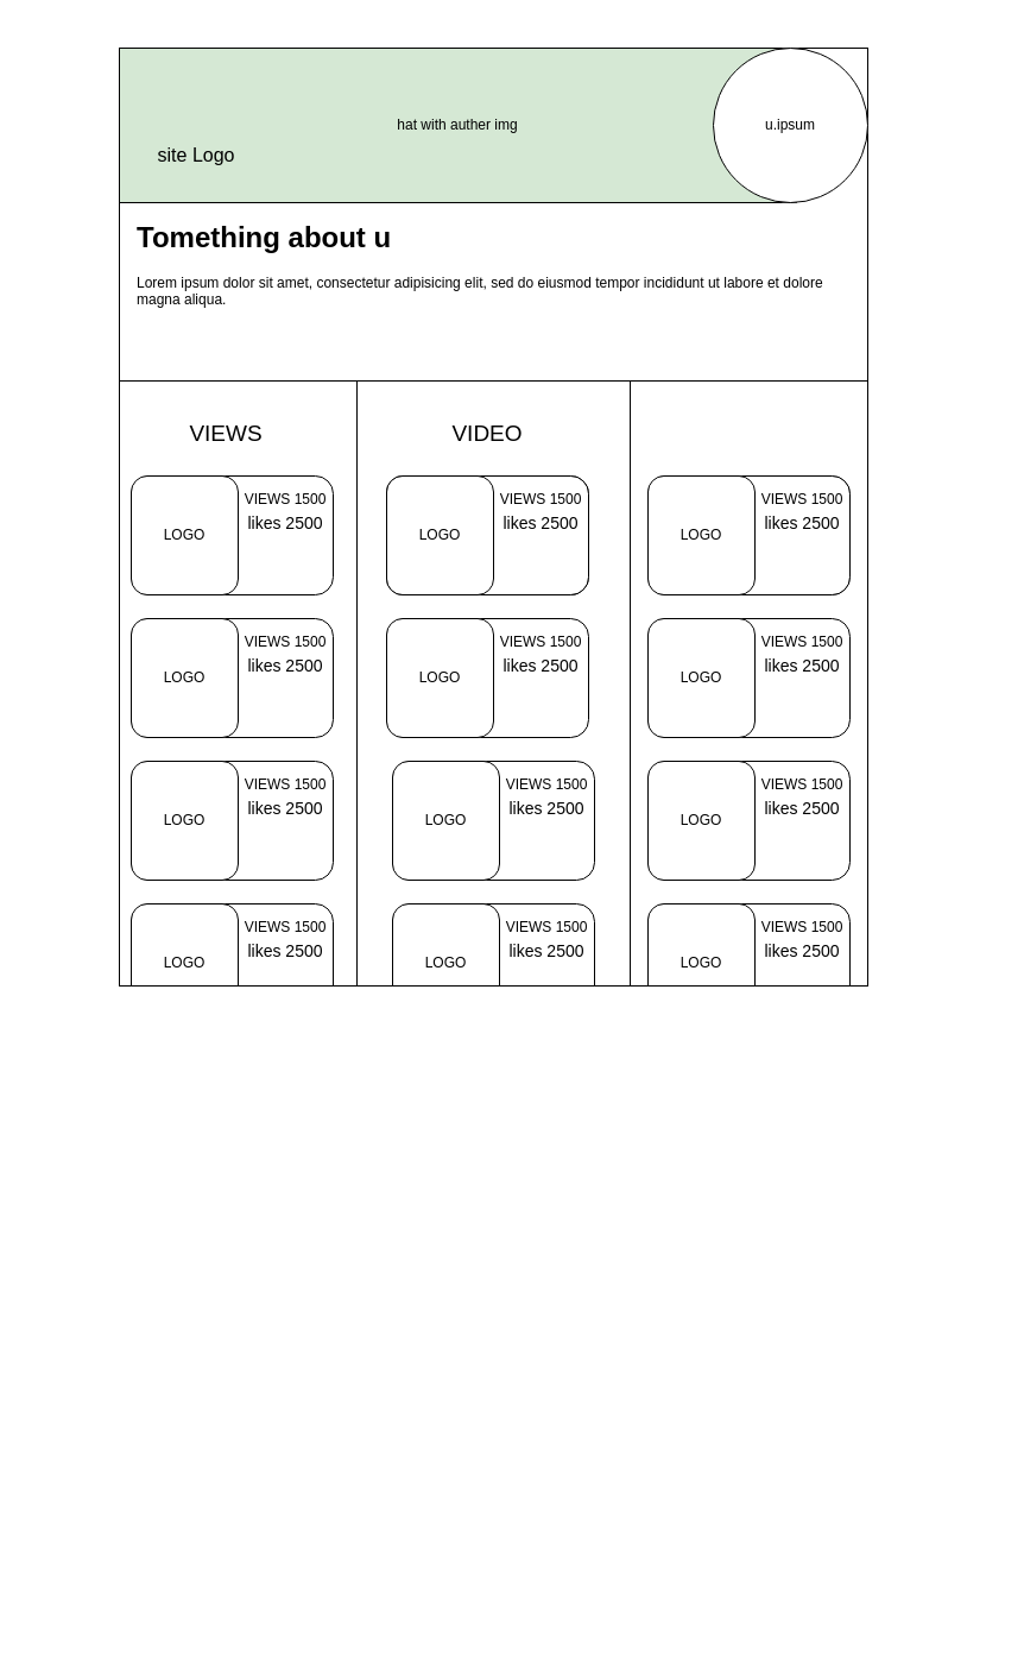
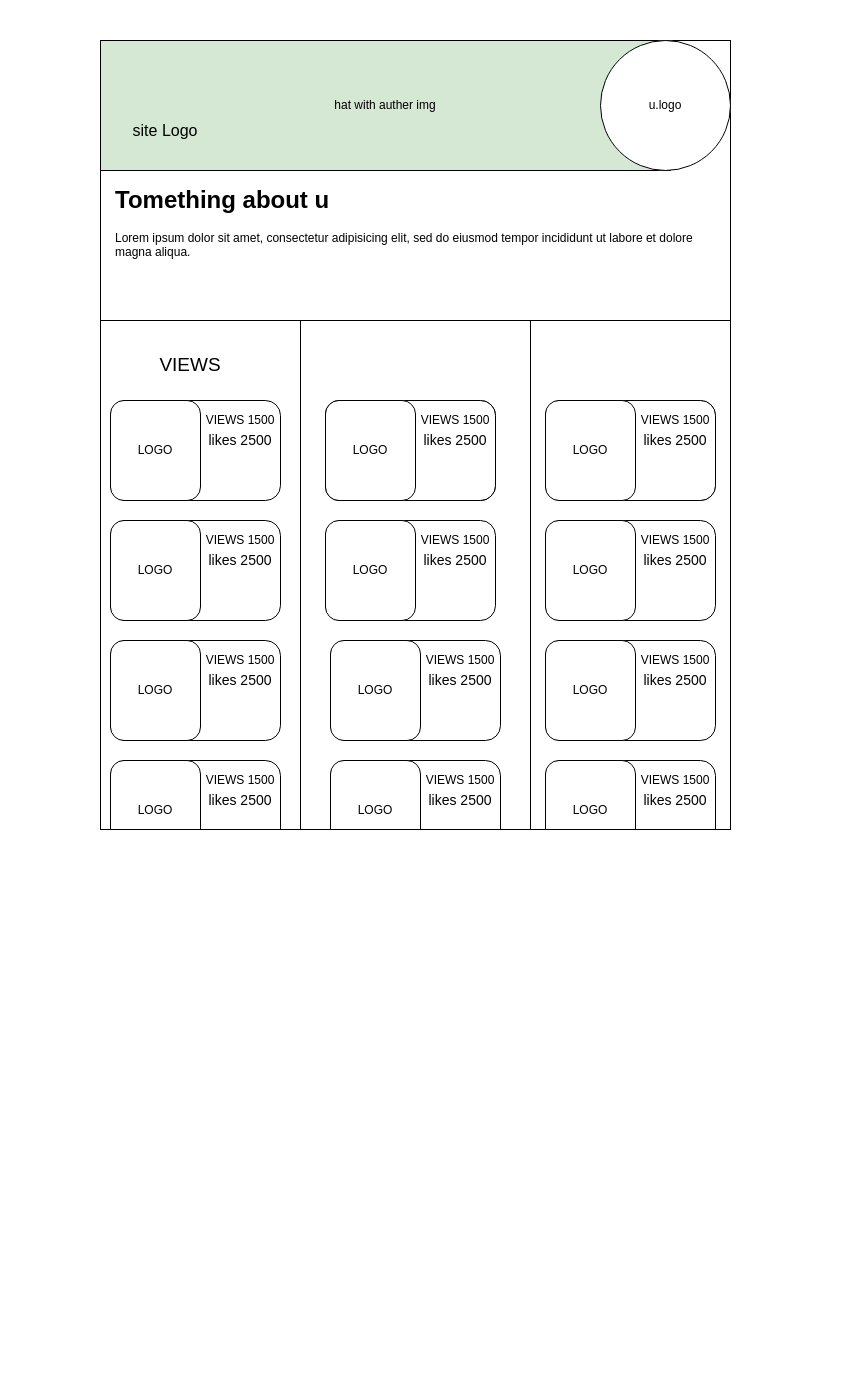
- <mxCell id="5" value="u.ipsum" style="ellipse;whiteSpace=wrap;html=1;" vertex="1" parent="1"><mxGeometry x="600" y="40" width="130" height="130" as="geometry" /></mxCell>
+ <mxCell id="5" value="u.logo" style="ellipse;whiteSpace=wrap;html=1;" vertex="1" parent="1"><mxGeometry x="600" y="40" width="130" height="130" as="geometry" /></mxCell>
- <mxCell id="9" value="&lt;font style=&quot;font-size: 19px&quot;&gt;VIDEO&lt;/font&gt;" style="text;html=1;strokeColor=none;fillColor=none;align=center;verticalAlign=middle;whiteSpace=wrap;rounded=0;" vertex="1" parent="1"><mxGeometry x="350" y="330" width="120" height="70" as="geometry" /></mxCell>
